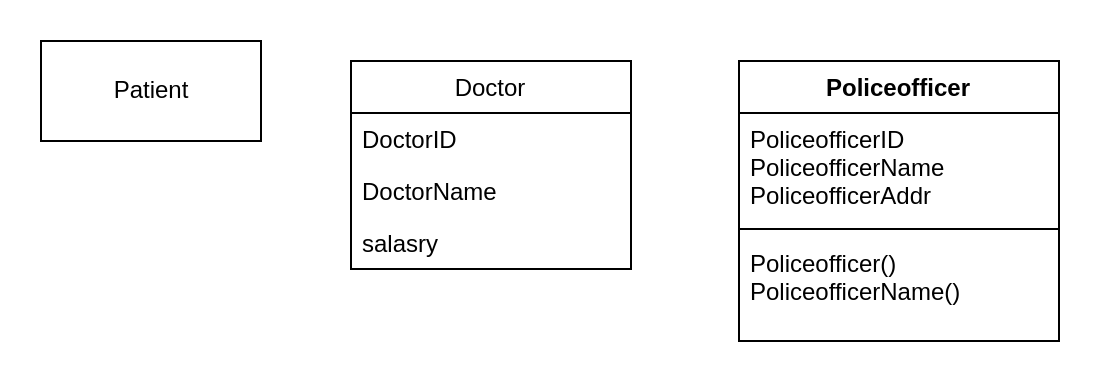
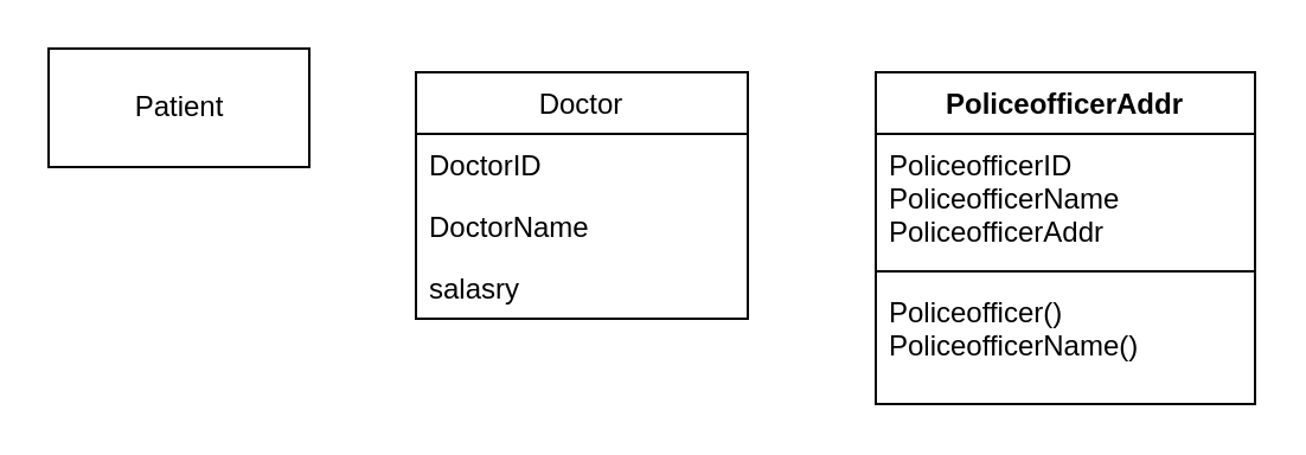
- <mxCell id="7" value="Policeofficer" style="swimlane;fontStyle=1;align=center;verticalAlign=top;childLayout=stackLayout;horizontal=1;startSize=26;horizontalStack=0;resizeParent=1;resizeParentMax=0;resizeLast=0;collapsible=1;marginBottom=0;" parent="1" vertex="1"><mxGeometry x="369" y="30" width="160" height="140" as="geometry" /></mxCell>
+ <mxCell id="7" value="PoliceofficerAddr" style="swimlane;fontStyle=1;align=center;verticalAlign=top;childLayout=stackLayout;horizontal=1;startSize=26;horizontalStack=0;resizeParent=1;resizeParentMax=0;resizeLast=0;collapsible=1;marginBottom=0;" parent="1" vertex="1"><mxGeometry x="369" y="30" width="160" height="140" as="geometry" /></mxCell>
